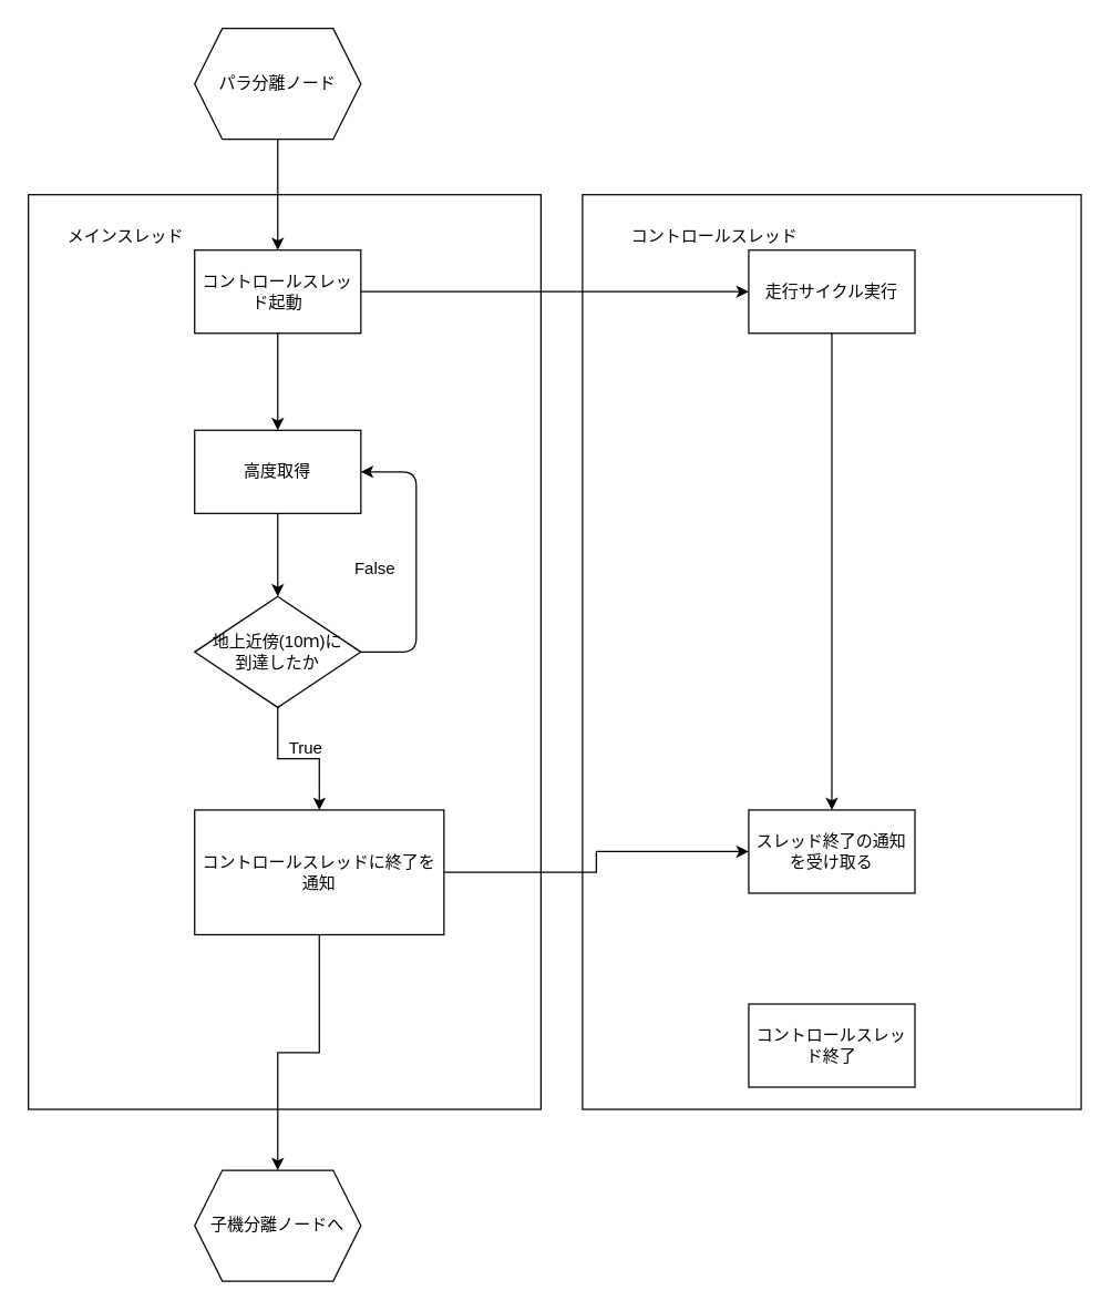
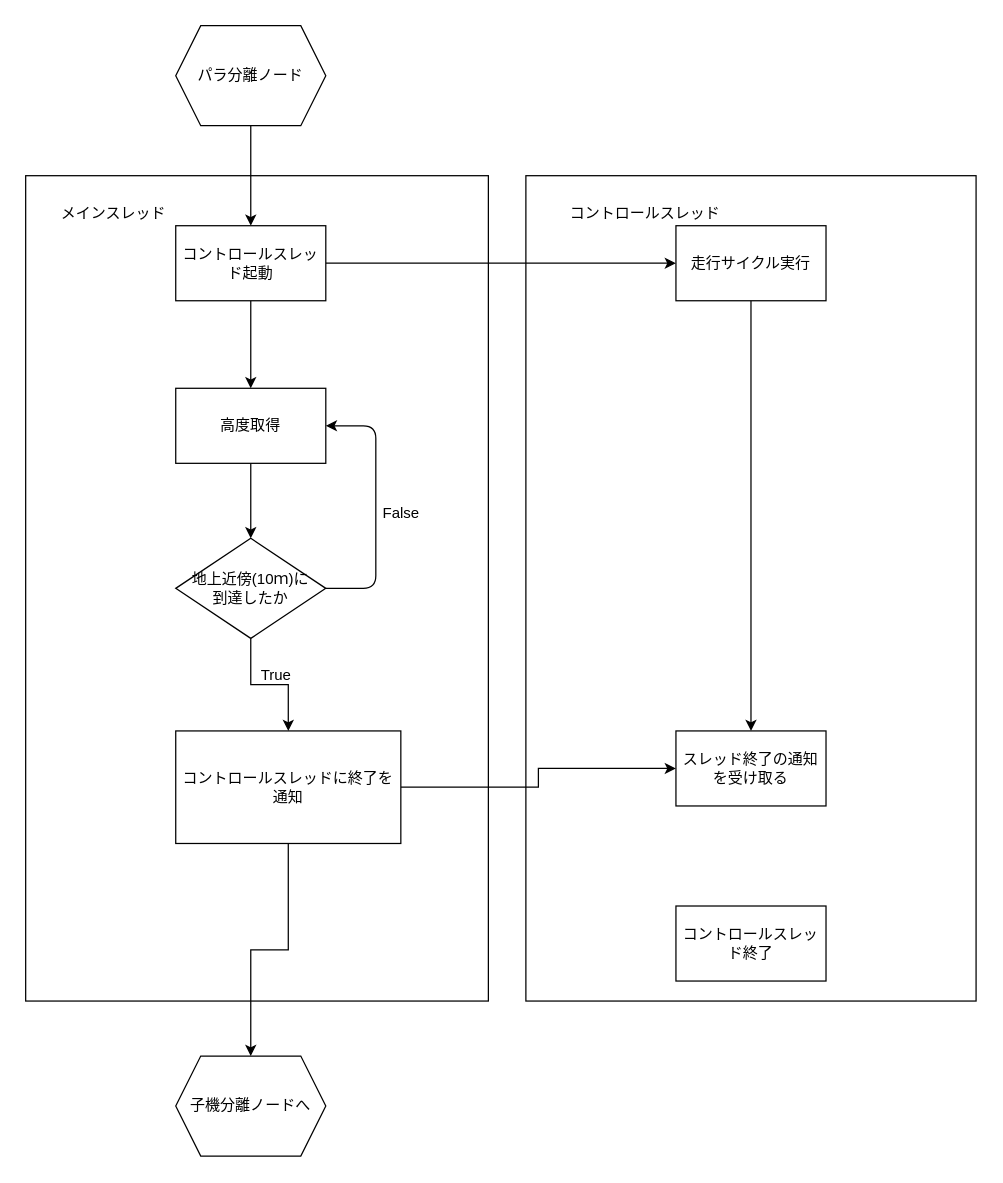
- <mxCell id="9" value="False" style="text;html=1;align=center;verticalAlign=middle;resizable=0;points=[];autosize=1;" parent="1" vertex="1"><mxGeometry x="250" y="400" width="40" height="20" as="geometry" /></mxCell>
+ <mxCell id="9" value="False" style="text;html=1;align=center;verticalAlign=middle;resizable=0;points=[];autosize=1;" parent="1" vertex="1"><mxGeometry x="300" y="400" width="40" height="20" as="geometry" /></mxCell>
